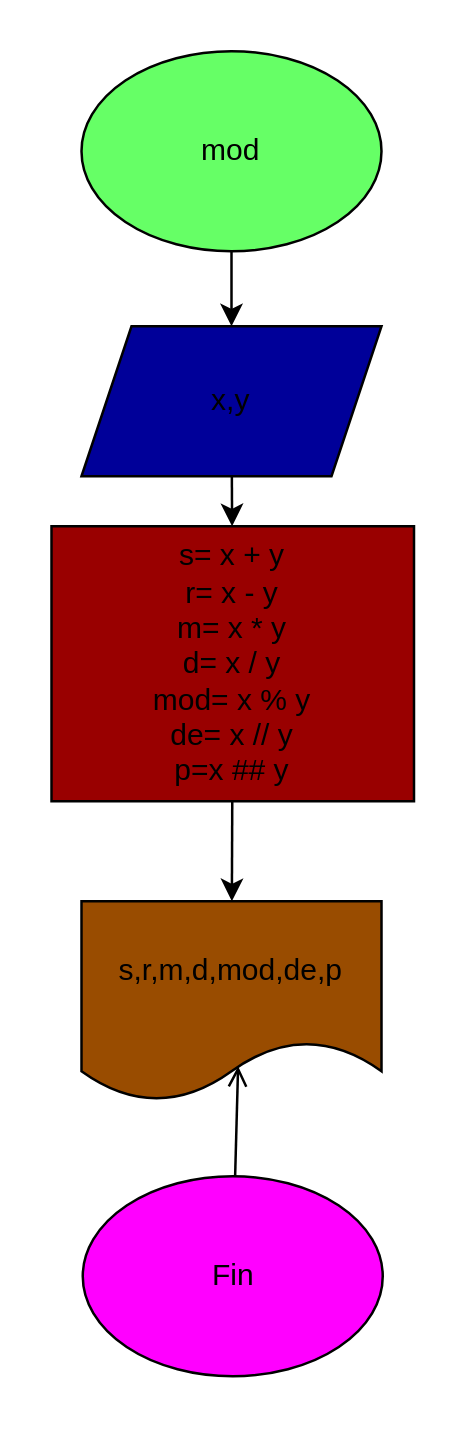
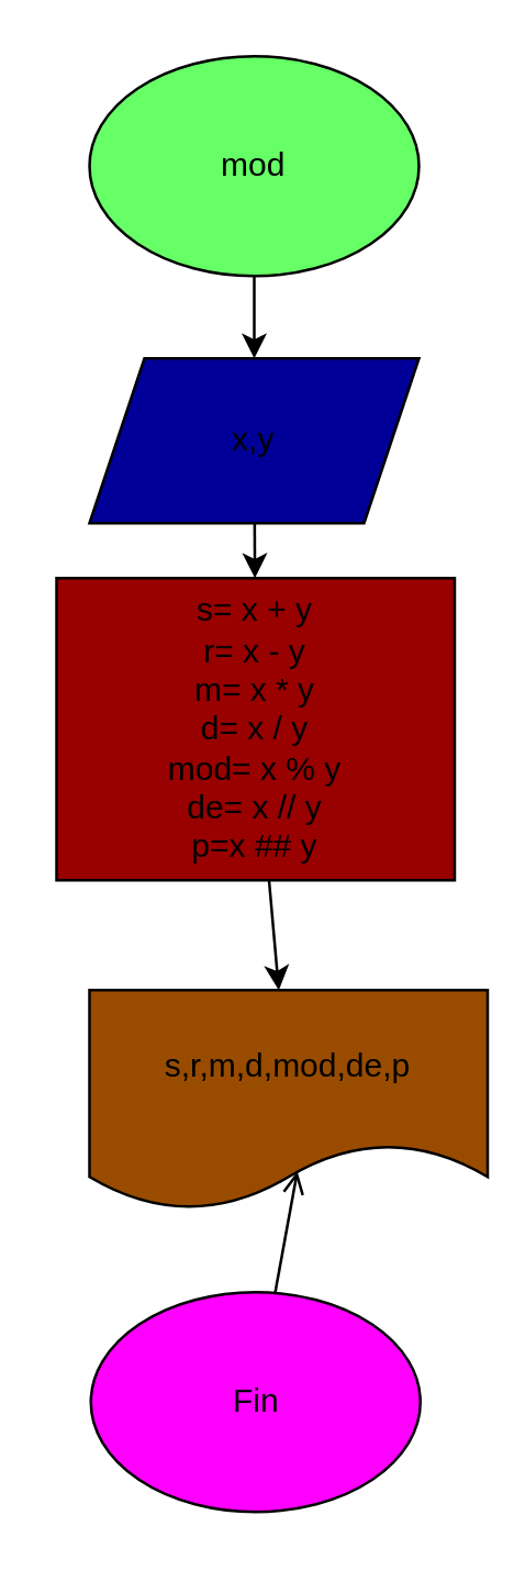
- <mxCell id="8" value="s,r,m,d,mod,de,p" style="shape=document;whiteSpace=wrap;html=1;boundedLbl=1;fillColor=#994C00;" vertex="1" parent="1"><mxGeometry x="32" y="360" width="120" height="80" as="geometry" /></mxCell>
+ <mxCell id="8" value="s,r,m,d,mod,de,p" style="shape=document;whiteSpace=wrap;html=1;boundedLbl=1;fillColor=#994C00;" vertex="1" parent="1"><mxGeometry x="32" y="360" width="145" height="80" as="geometry" /></mxCell>
